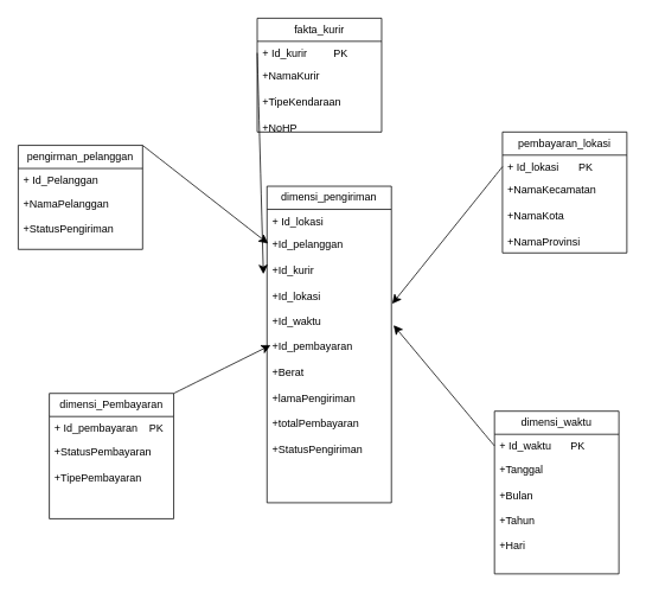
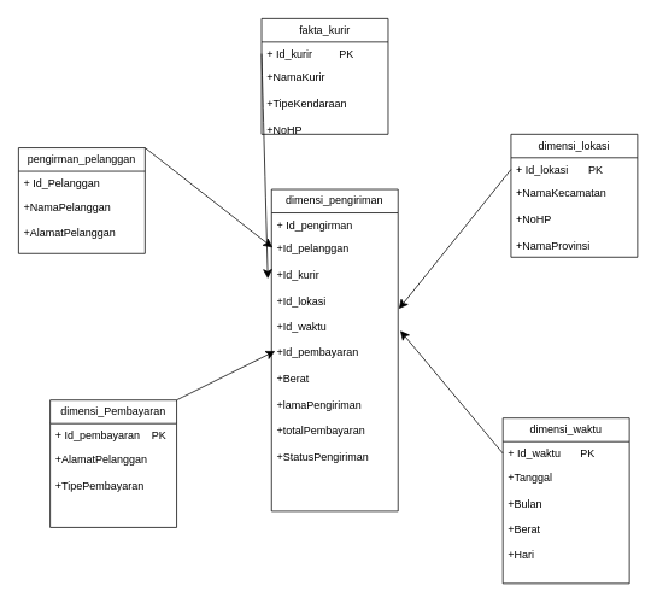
- <mxCell id="15" value="pembayaran_lokasi" style="swimlane;fontStyle=0;childLayout=stackLayout;horizontal=1;startSize=26;fillColor=none;horizontalStack=0;resizeParent=1;resizeParentMax=0;resizeLast=0;collapsible=1;marginBottom=0;whiteSpace=wrap;html=1;" parent="1" vertex="1"><mxGeometry x="565" y="148" width="140" height="136" as="geometry" /></mxCell>
+ <mxCell id="15" value="dimensi_lokasi" style="swimlane;fontStyle=0;childLayout=stackLayout;horizontal=1;startSize=26;fillColor=none;horizontalStack=0;resizeParent=1;resizeParentMax=0;resizeLast=0;collapsible=1;marginBottom=0;whiteSpace=wrap;html=1;" parent="1" vertex="1"><mxGeometry x="565" y="148" width="140" height="136" as="geometry" /></mxCell>
- <mxCell id="17" value="+NamaKecamatan&lt;div&gt;&lt;br&gt;&lt;/div&gt;&lt;div&gt;+NamaKota&lt;/div&gt;&lt;div&gt;&lt;br&gt;&lt;/div&gt;&lt;div&gt;+NamaProvinsi&lt;/div&gt;" style="text;strokeColor=none;fillColor=none;align=left;verticalAlign=top;spacingLeft=4;spacingRight=4;overflow=hidden;rotatable=0;points=[[0,0.5],[1,0.5]];portConstraint=eastwest;whiteSpace=wrap;html=1;" parent="15" vertex="1"><mxGeometry y="52" width="140" height="84" as="geometry" /></mxCell>
+ <mxCell id="17" value="+NamaKecamatan&lt;div&gt;&lt;br&gt;&lt;/div&gt;&lt;div&gt;+NoHP&lt;/div&gt;&lt;div&gt;&lt;br&gt;&lt;/div&gt;&lt;div&gt;+NamaProvinsi&lt;/div&gt;" style="text;strokeColor=none;fillColor=none;align=left;verticalAlign=top;spacingLeft=4;spacingRight=4;overflow=hidden;rotatable=0;points=[[0,0.5],[1,0.5]];portConstraint=eastwest;whiteSpace=wrap;html=1;" parent="15" vertex="1"><mxGeometry y="52" width="140" height="84" as="geometry" /></mxCell>
- <mxCell id="5" value="+NamaPelanggan&lt;div&gt;&lt;br&gt;&lt;/div&gt;&lt;div&gt;+StatusPengiriman&lt;/div&gt;" style="text;strokeColor=none;fillColor=none;align=left;verticalAlign=top;spacingLeft=4;spacingRight=4;overflow=hidden;rotatable=0;points=[[0,0.5],[1,0.5]];portConstraint=eastwest;whiteSpace=wrap;html=1;" parent="3" vertex="1"><mxGeometry y="52" width="140" height="65" as="geometry" /></mxCell>
+ <mxCell id="5" value="+NamaPelanggan&lt;div&gt;&lt;br&gt;&lt;/div&gt;&lt;div&gt;+AlamatPelanggan&lt;/div&gt;" style="text;strokeColor=none;fillColor=none;align=left;verticalAlign=top;spacingLeft=4;spacingRight=4;overflow=hidden;rotatable=0;points=[[0,0.5],[1,0.5]];portConstraint=eastwest;whiteSpace=wrap;html=1;" parent="3" vertex="1"><mxGeometry y="52" width="140" height="65" as="geometry" /></mxCell>
- <mxCell id="13" value="+ Id_lokasi&lt;span style=&quot;white-space: pre;&quot;&gt;&#09;&lt;/span&gt;" style="text;strokeColor=none;fillColor=none;align=left;verticalAlign=top;spacingLeft=4;spacingRight=4;overflow=hidden;rotatable=0;points=[[0,0.5],[1,0.5]];portConstraint=eastwest;whiteSpace=wrap;html=1;" parent="12" vertex="1"><mxGeometry y="26" width="140" height="26" as="geometry" /></mxCell>
+ <mxCell id="13" value="+ Id_pengirman&lt;span style=&quot;white-space: pre;&quot;&gt;&#09;&lt;/span&gt;" style="text;strokeColor=none;fillColor=none;align=left;verticalAlign=top;spacingLeft=4;spacingRight=4;overflow=hidden;rotatable=0;points=[[0,0.5],[1,0.5]];portConstraint=eastwest;whiteSpace=wrap;html=1;" parent="12" vertex="1"><mxGeometry y="26" width="140" height="26" as="geometry" /></mxCell>
- <mxCell id="20" value="&lt;div&gt;&lt;div&gt;+StatusPembayaran&lt;/div&gt;&lt;div&gt;&lt;br&gt;&lt;/div&gt;&lt;div&gt;+TipePembayaran&lt;/div&gt;&lt;/div&gt;" style="text;strokeColor=none;fillColor=none;align=left;verticalAlign=top;spacingLeft=4;spacingRight=4;overflow=hidden;rotatable=0;points=[[0,0.5],[1,0.5]];portConstraint=eastwest;whiteSpace=wrap;html=1;" parent="18" vertex="1"><mxGeometry y="52" width="140" height="89" as="geometry" /></mxCell>
+ <mxCell id="20" value="&lt;div&gt;&lt;div&gt;+AlamatPelanggan&lt;/div&gt;&lt;div&gt;&lt;br&gt;&lt;/div&gt;&lt;div&gt;+TipePembayaran&lt;/div&gt;&lt;/div&gt;" style="text;strokeColor=none;fillColor=none;align=left;verticalAlign=top;spacingLeft=4;spacingRight=4;overflow=hidden;rotatable=0;points=[[0,0.5],[1,0.5]];portConstraint=eastwest;whiteSpace=wrap;html=1;" parent="18" vertex="1"><mxGeometry y="52" width="140" height="89" as="geometry" /></mxCell>
- <mxCell id="8" value="+Tanggal&lt;div&gt;&lt;br&gt;&lt;/div&gt;&lt;div&gt;+Bulan&lt;/div&gt;&lt;div&gt;&lt;br&gt;&lt;/div&gt;&lt;div&gt;+Tahun&lt;/div&gt;&lt;div&gt;&lt;br&gt;&lt;/div&gt;&lt;div&gt;+Hari&lt;/div&gt;" style="text;strokeColor=none;fillColor=none;align=left;verticalAlign=top;spacingLeft=4;spacingRight=4;overflow=hidden;rotatable=0;points=[[0,0.5],[1,0.5]];portConstraint=eastwest;whiteSpace=wrap;html=1;" parent="6" vertex="1"><mxGeometry y="52" width="140" height="131" as="geometry" /></mxCell>
+ <mxCell id="8" value="+Tanggal&lt;div&gt;&lt;br&gt;&lt;/div&gt;&lt;div&gt;+Bulan&lt;/div&gt;&lt;div&gt;&lt;br&gt;&lt;/div&gt;&lt;div&gt;+Berat&lt;/div&gt;&lt;div&gt;&lt;br&gt;&lt;/div&gt;&lt;div&gt;+Hari&lt;/div&gt;" style="text;strokeColor=none;fillColor=none;align=left;verticalAlign=top;spacingLeft=4;spacingRight=4;overflow=hidden;rotatable=0;points=[[0,0.5],[1,0.5]];portConstraint=eastwest;whiteSpace=wrap;html=1;" parent="6" vertex="1"><mxGeometry y="52" width="140" height="131" as="geometry" /></mxCell>
